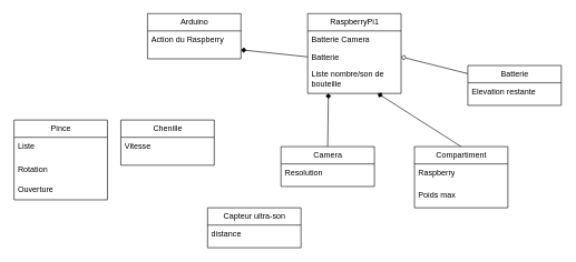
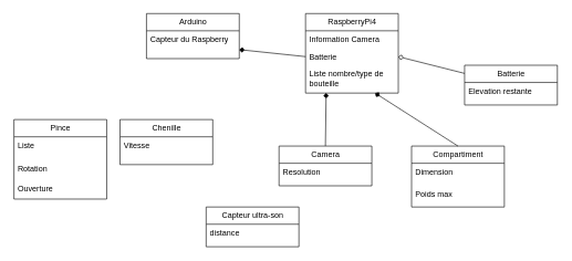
- <mxCell id="2" value="RaspberryPi1" style="swimlane;fontStyle=0;childLayout=stackLayout;horizontal=1;startSize=26;fillColor=none;horizontalStack=0;resizeParent=1;resizeParentMax=0;resizeLast=0;collapsible=1;marginBottom=0;html=1;" vertex="1" parent="1"><mxGeometry x="460" y="20" width="140" height="120" as="geometry"><mxRectangle x="350" y="390" width="110" height="30" as="alternateBounds" /></mxGeometry></mxCell>
+ <mxCell id="2" value="RaspberryPi4" style="swimlane;fontStyle=0;childLayout=stackLayout;horizontal=1;startSize=26;fillColor=none;horizontalStack=0;resizeParent=1;resizeParentMax=0;resizeLast=0;collapsible=1;marginBottom=0;html=1;" vertex="1" parent="1"><mxGeometry x="460" y="20" width="140" height="120" as="geometry"><mxRectangle x="350" y="390" width="110" height="30" as="alternateBounds" /></mxGeometry></mxCell>
- <mxCell id="17" value="Action du Raspberry" style="text;strokeColor=none;fillColor=none;align=left;verticalAlign=top;spacingLeft=4;spacingRight=4;overflow=hidden;rotatable=0;points=[[0,0.5],[1,0.5]];portConstraint=eastwest;whiteSpace=wrap;html=1;" vertex="1" parent="16"><mxGeometry y="26" width="140" height="42" as="geometry" /></mxCell>
+ <mxCell id="17" value="Capteur du Raspberry" style="text;strokeColor=none;fillColor=none;align=left;verticalAlign=top;spacingLeft=4;spacingRight=4;overflow=hidden;rotatable=0;points=[[0,0.5],[1,0.5]];portConstraint=eastwest;whiteSpace=wrap;html=1;" vertex="1" parent="16"><mxGeometry y="26" width="140" height="42" as="geometry" /></mxCell>
- <mxCell id="3" value="Batterie Camera" style="text;strokeColor=none;fillColor=none;align=left;verticalAlign=top;spacingLeft=4;spacingRight=4;overflow=hidden;rotatable=0;points=[[0,0.5],[1,0.5]];portConstraint=eastwest;whiteSpace=wrap;html=1;" vertex="1" parent="2"><mxGeometry y="26" width="140" height="26" as="geometry" /></mxCell>
+ <mxCell id="3" value="Information Camera" style="text;strokeColor=none;fillColor=none;align=left;verticalAlign=top;spacingLeft=4;spacingRight=4;overflow=hidden;rotatable=0;points=[[0,0.5],[1,0.5]];portConstraint=eastwest;whiteSpace=wrap;html=1;" vertex="1" parent="2"><mxGeometry y="26" width="140" height="26" as="geometry" /></mxCell>
- <mxCell id="5" value="Liste nombre/son de bouteille" style="text;strokeColor=none;fillColor=none;align=left;verticalAlign=top;spacingLeft=4;spacingRight=4;overflow=hidden;rotatable=0;points=[[0,0.5],[1,0.5]];portConstraint=eastwest;whiteSpace=wrap;html=1;" vertex="1" parent="2"><mxGeometry y="78" width="140" height="42" as="geometry" /></mxCell>
+ <mxCell id="5" value="Liste nombre/type de bouteille" style="text;strokeColor=none;fillColor=none;align=left;verticalAlign=top;spacingLeft=4;spacingRight=4;overflow=hidden;rotatable=0;points=[[0,0.5],[1,0.5]];portConstraint=eastwest;whiteSpace=wrap;html=1;" vertex="1" parent="2"><mxGeometry y="78" width="140" height="42" as="geometry" /></mxCell>
- <mxCell id="11" value="Raspberry" style="text;strokeColor=none;fillColor=none;align=left;verticalAlign=top;spacingLeft=4;spacingRight=4;overflow=hidden;rotatable=0;points=[[0,0.5],[1,0.5]];portConstraint=eastwest;whiteSpace=wrap;html=1;" vertex="1" parent="10"><mxGeometry y="26" width="140" height="34" as="geometry" /></mxCell>
+ <mxCell id="11" value="Dimension" style="text;strokeColor=none;fillColor=none;align=left;verticalAlign=top;spacingLeft=4;spacingRight=4;overflow=hidden;rotatable=0;points=[[0,0.5],[1,0.5]];portConstraint=eastwest;whiteSpace=wrap;html=1;" vertex="1" parent="10"><mxGeometry y="26" width="140" height="34" as="geometry" /></mxCell>
